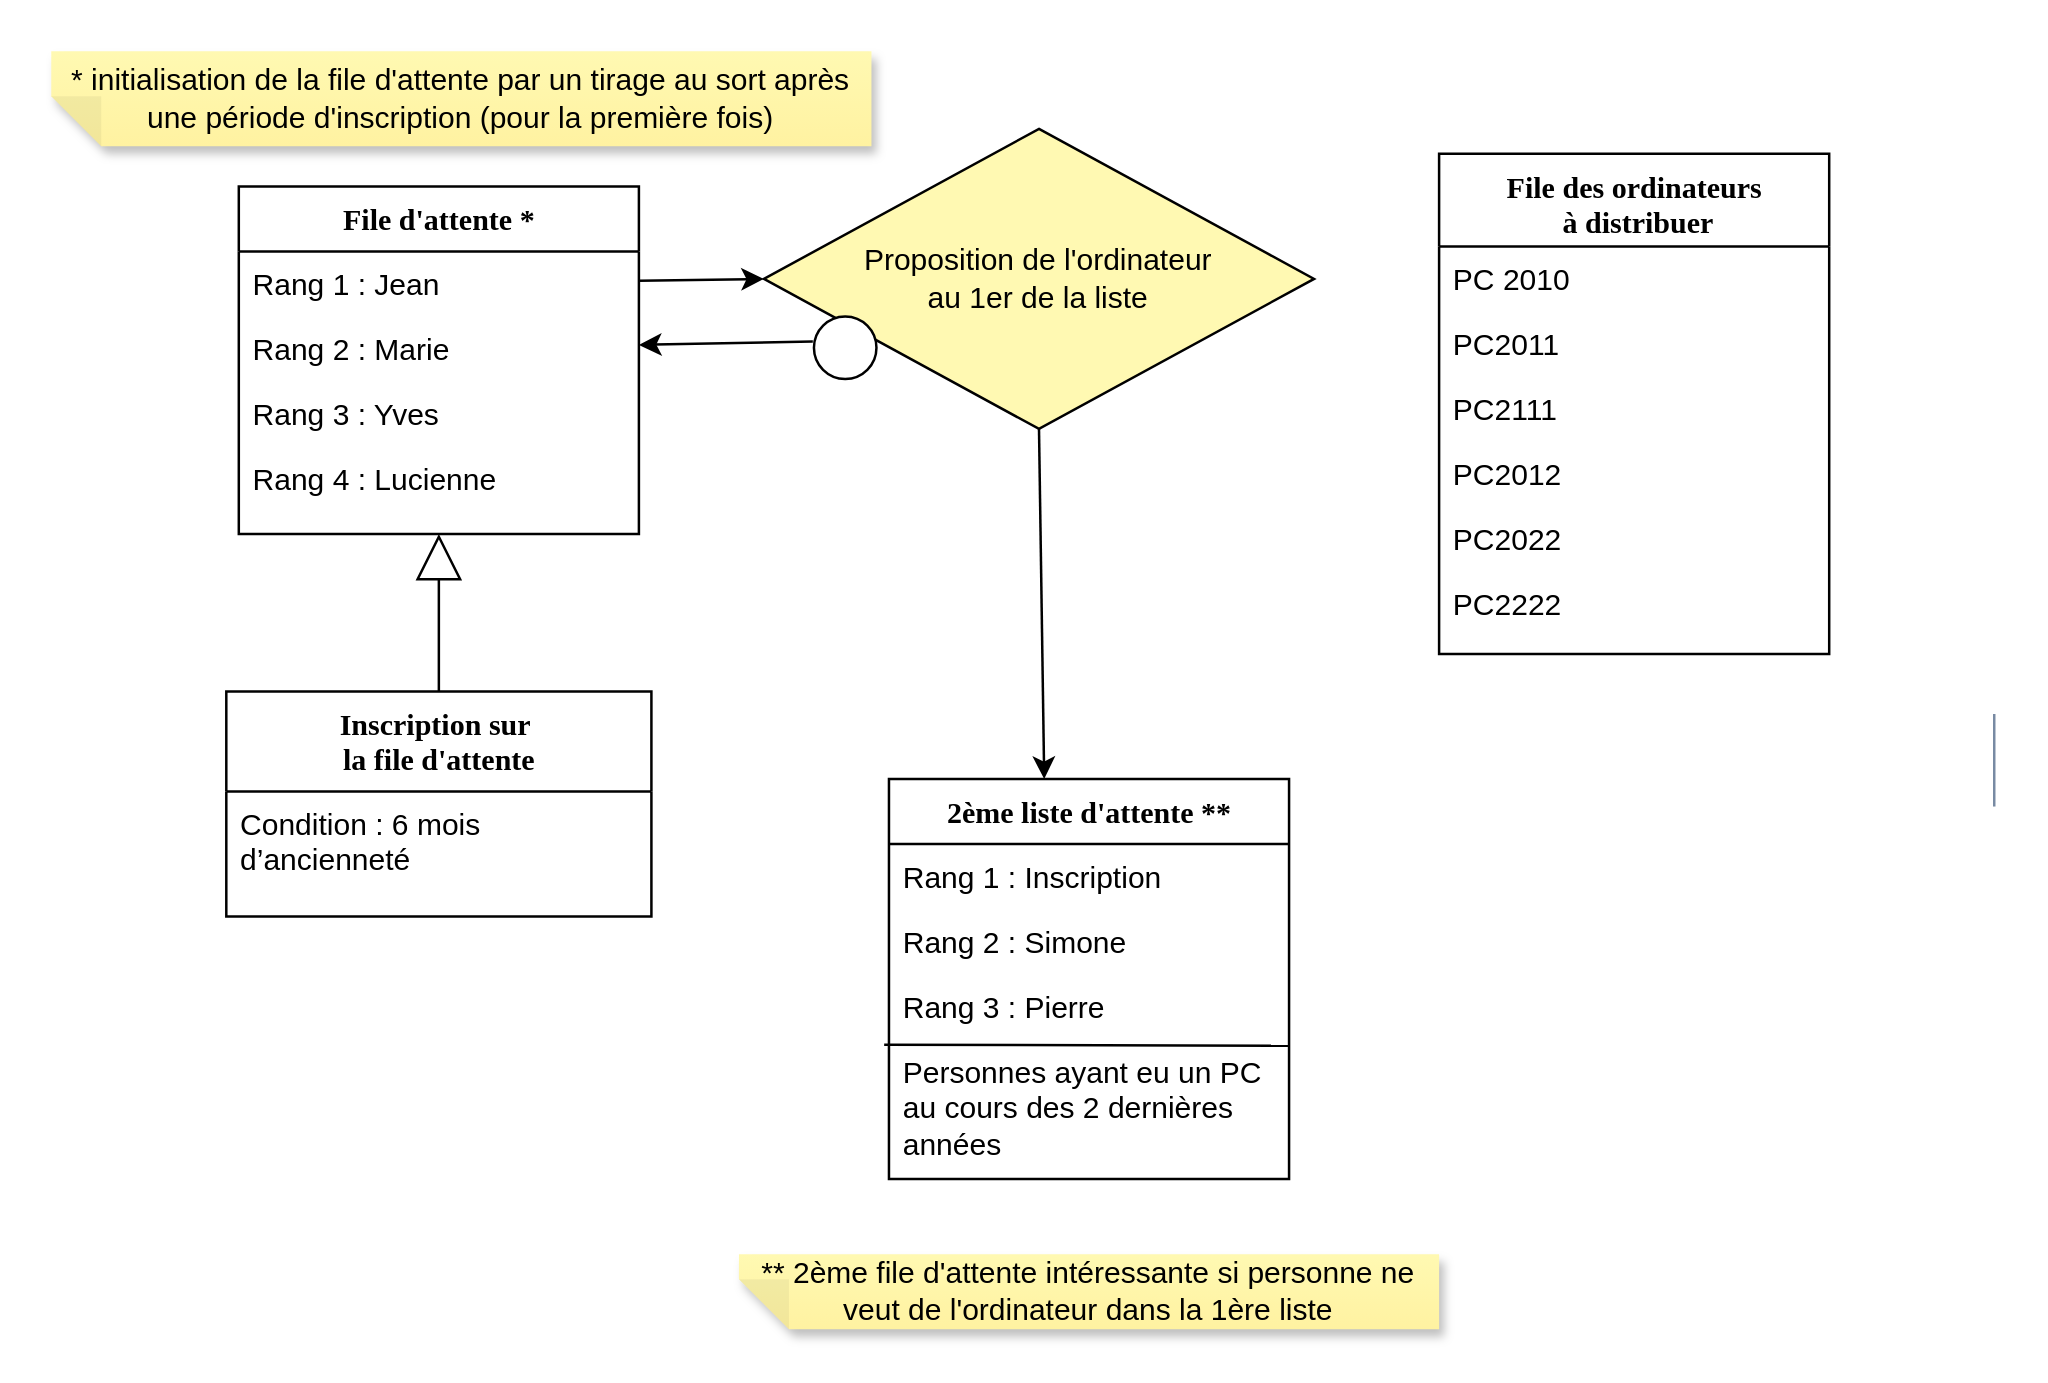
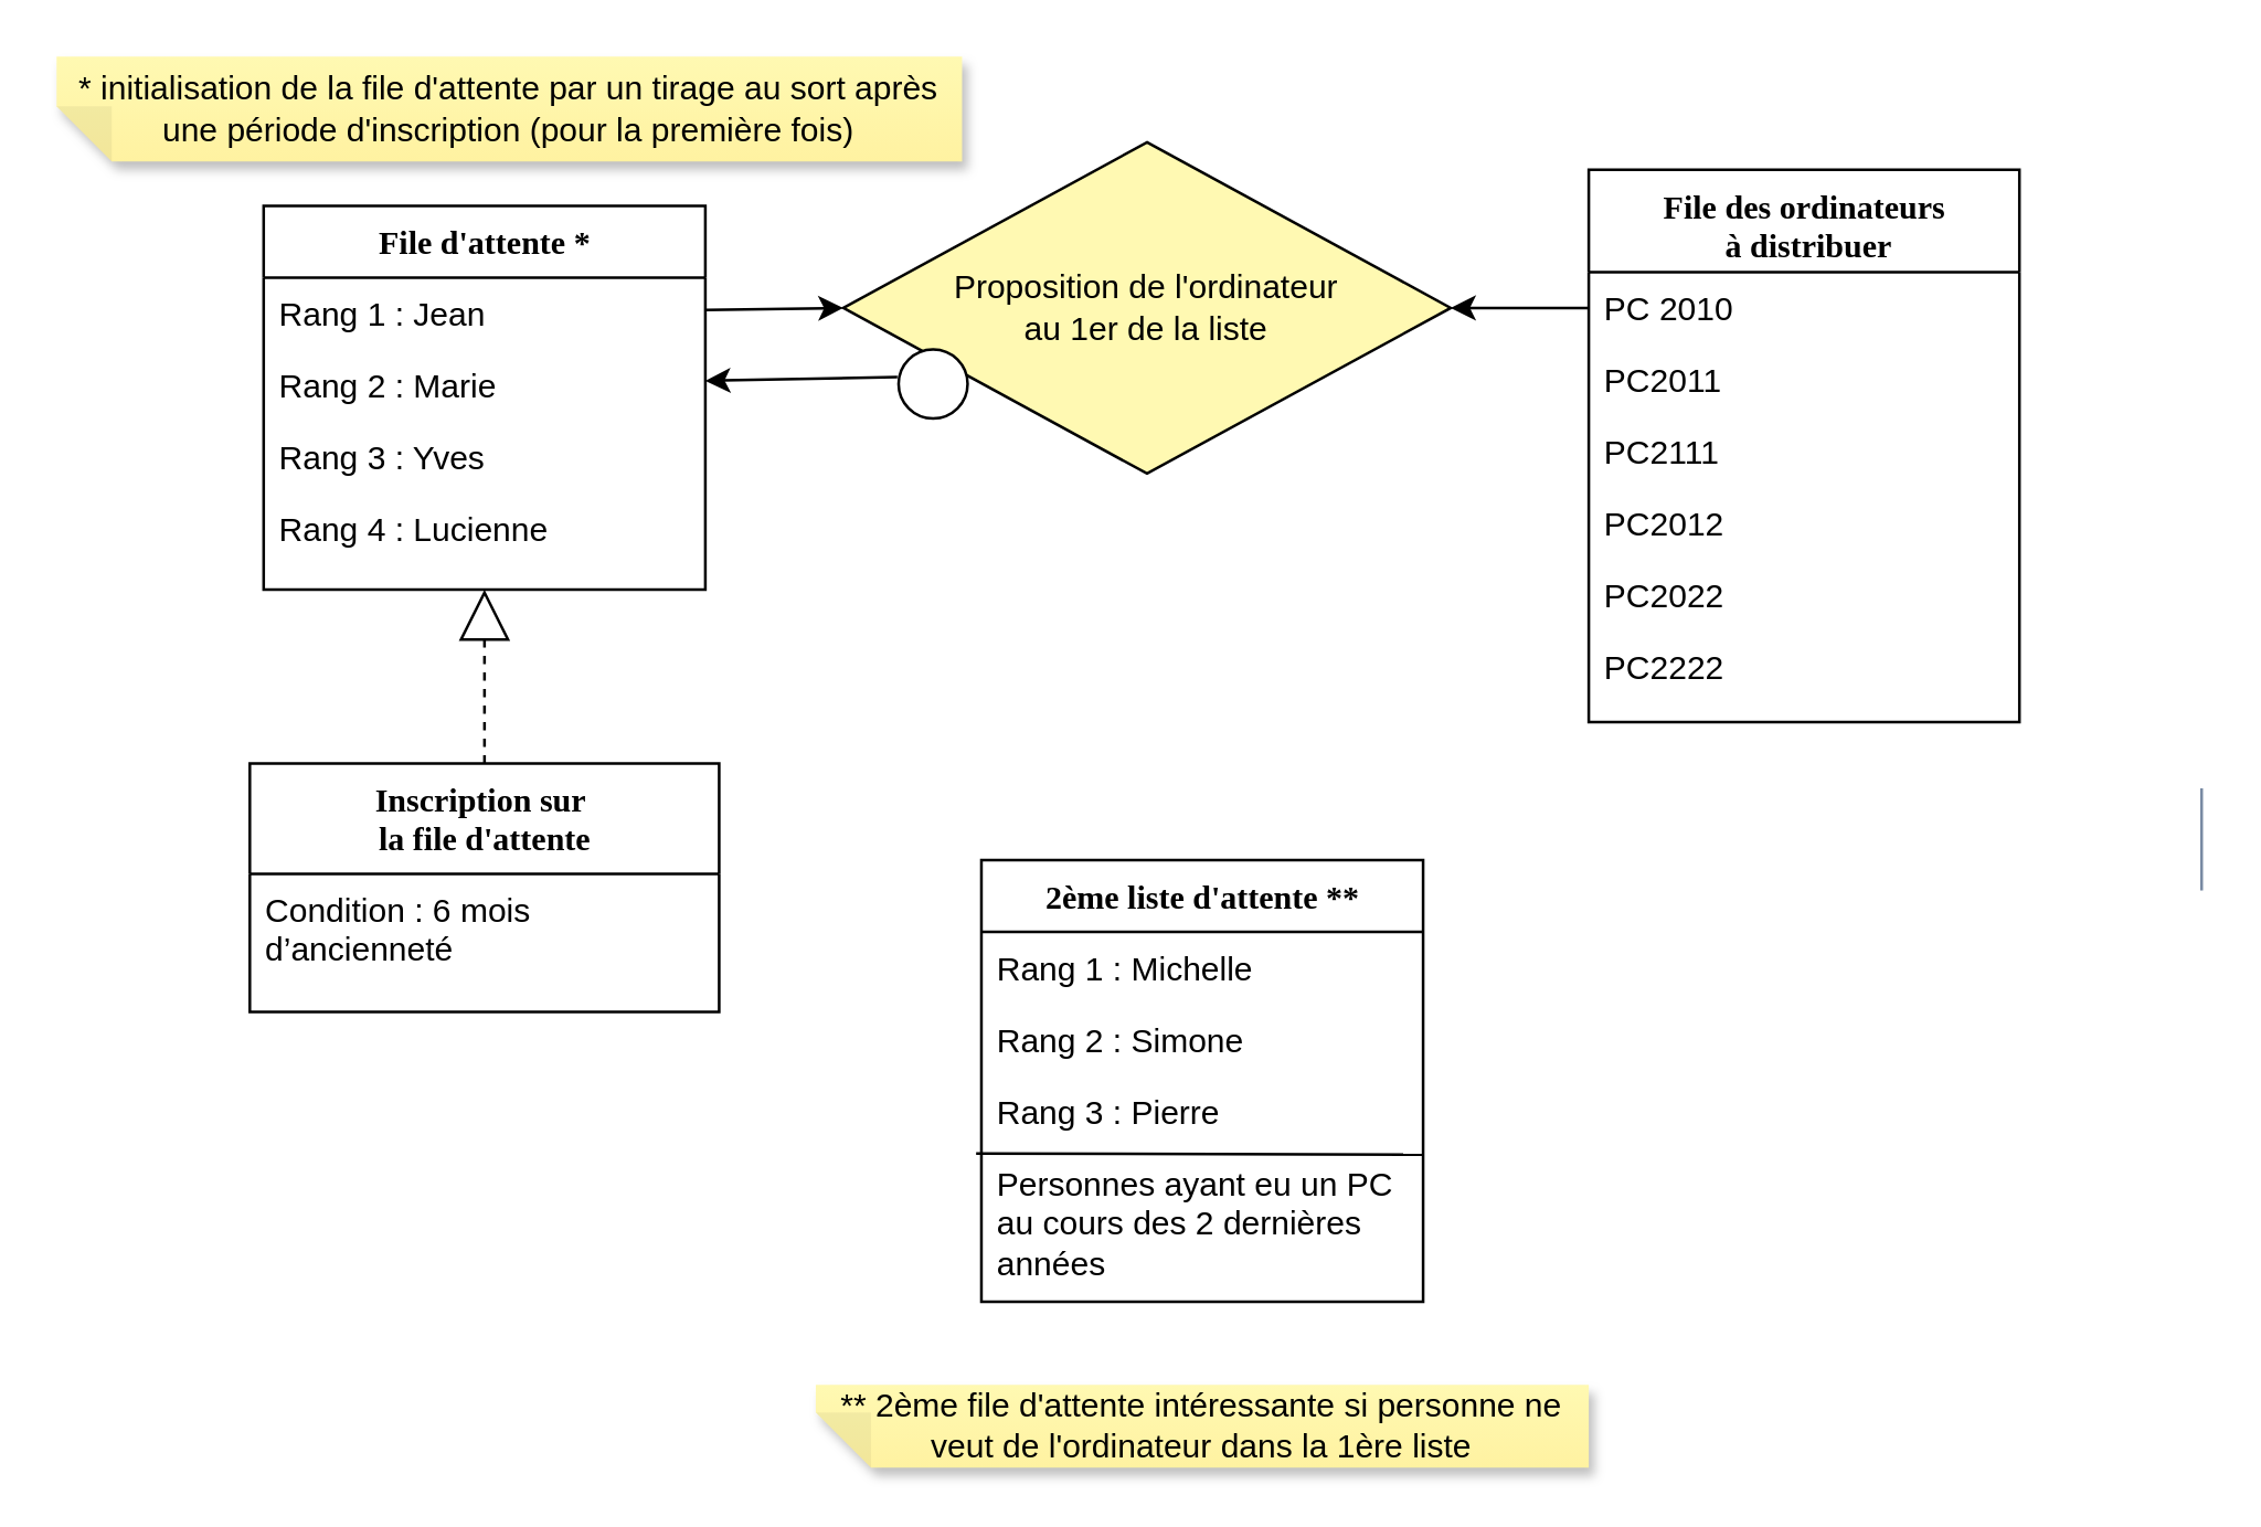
+ <mxCell id="18" value="" style="endArrow=classic;html=1;rounded=0;entryX=1;entryY=0.5;entryDx=0;entryDy=0;exitX=0;exitY=0.5;exitDx=0;exitDy=0;" edge="1" parent="1" source="10" target="17"><mxGeometry width="50" height="50" relative="1" as="geometry"><mxPoint x="485" y="281" as="sourcePoint" /><mxPoint x="535" y="231" as="targetPoint" /></mxGeometry></mxCell>
- <mxCell id="29" value="" style="endArrow=classic;html=1;rounded=0;exitX=0.5;exitY=1;exitDx=0;exitDy=0;entryX=0.388;entryY=0;entryDx=0;entryDy=0;entryPerimeter=0;" edge="1" parent="1" source="17" target="22"><mxGeometry width="50" height="50" relative="1" as="geometry"><mxPoint x="485" y="391" as="sourcePoint" /><mxPoint x="535" y="341" as="targetPoint" /></mxGeometry></mxCell>
- <mxCell id="16" style="edgeStyle=orthogonalEdgeStyle;html=1;labelBackgroundColor=none;startFill=0;startSize=8;endArrow=block;endFill=0;endSize=16;fontFamily=Verdana;fontSize=12;entryX=0.5;entryY=1;entryDx=0;entryDy=0;" edge="1" parent="1" source="7" target="2"><mxGeometry relative="1" as="geometry"><mxPoint x="175" y="273" as="sourcePoint" /><mxPoint x="175" y="231" as="targetPoint" /></mxGeometry></mxCell>
+ <mxCell id="16" style="edgeStyle=orthogonalEdgeStyle;html=1;labelBackgroundColor=none;startFill=0;startSize=8;endArrow=block;endFill=0;endSize=16;fontFamily=Verdana;fontSize=12;entryX=0.5;entryY=1;entryDx=0;entryDy=0;dashed=1;" edge="1" parent="1" source="7" target="2"><mxGeometry relative="1" as="geometry"><mxPoint x="175" y="273" as="sourcePoint" /><mxPoint x="175" y="231" as="targetPoint" /></mxGeometry></mxCell>
- <mxCell id="23" value="Rang 1 : Inscription" style="text;html=1;strokeColor=none;fillColor=none;align=left;verticalAlign=top;spacingLeft=4;spacingRight=4;whiteSpace=wrap;overflow=hidden;rotatable=0;points=[[0,0.5],[1,0.5]];portConstraint=eastwest;" vertex="1" parent="22"><mxGeometry y="26" width="160" height="26" as="geometry" /></mxCell>
+ <mxCell id="23" value="Rang 1 : Michelle" style="text;html=1;strokeColor=none;fillColor=none;align=left;verticalAlign=top;spacingLeft=4;spacingRight=4;whiteSpace=wrap;overflow=hidden;rotatable=0;points=[[0,0.5],[1,0.5]];portConstraint=eastwest;" vertex="1" parent="22"><mxGeometry y="26" width="160" height="26" as="geometry" /></mxCell>
